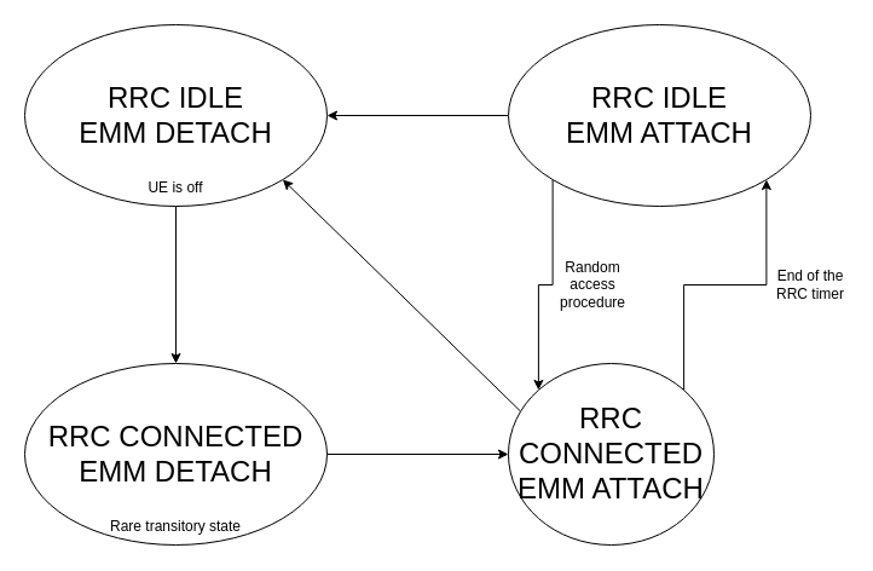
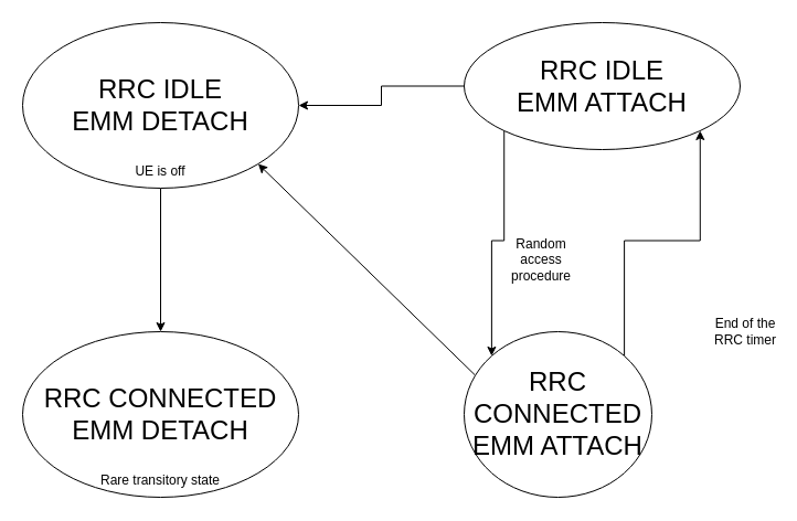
- <mxCell id="7" value="&lt;font style=&quot;font-size: 24px;&quot;&gt;RRC IDLE&lt;br&gt;EMM ATTACH&lt;/font&gt;" style="ellipse;whiteSpace=wrap;html=1;" vertex="1" parent="1"><mxGeometry x="420" width="250" height="150" as="geometry" y="20" /></mxCell>
+ <mxCell id="7" value="&lt;font style=&quot;font-size: 24px;&quot;&gt;RRC IDLE&lt;br&gt;EMM ATTACH&lt;/font&gt;" style="ellipse;whiteSpace=wrap;html=1;" vertex="1" parent="1"><mxGeometry x="420" y="20" width="250" height="115" as="geometry" /></mxCell>
- <mxCell id="13" value="End of the RRC timer" style="text;html=1;strokeColor=none;fillColor=none;align=center;verticalAlign=middle;whiteSpace=wrap;rounded=0;" vertex="1" parent="1"><mxGeometry x="640" y="220" width="60" height="30" as="geometry" /></mxCell>
+ <mxCell id="13" value="End of the RRC timer" style="text;html=1;strokeColor=none;fillColor=none;align=center;verticalAlign=middle;whiteSpace=wrap;rounded=0;" vertex="1" parent="1"><mxGeometry x="645" y="285" width="60" height="30" as="geometry" /></mxCell>
- <mxCell id="10" style="edgeStyle=orthogonalEdgeStyle;rounded=0;orthogonalLoop=1;jettySize=auto;html=1;exitX=1;exitY=0.5;exitDx=0;exitDy=0;entryX=0;entryY=0.5;entryDx=0;entryDy=0;" edge="1" parent="1" source="11" target="9"><mxGeometry relative="1" as="geometry" /></mxCell>
